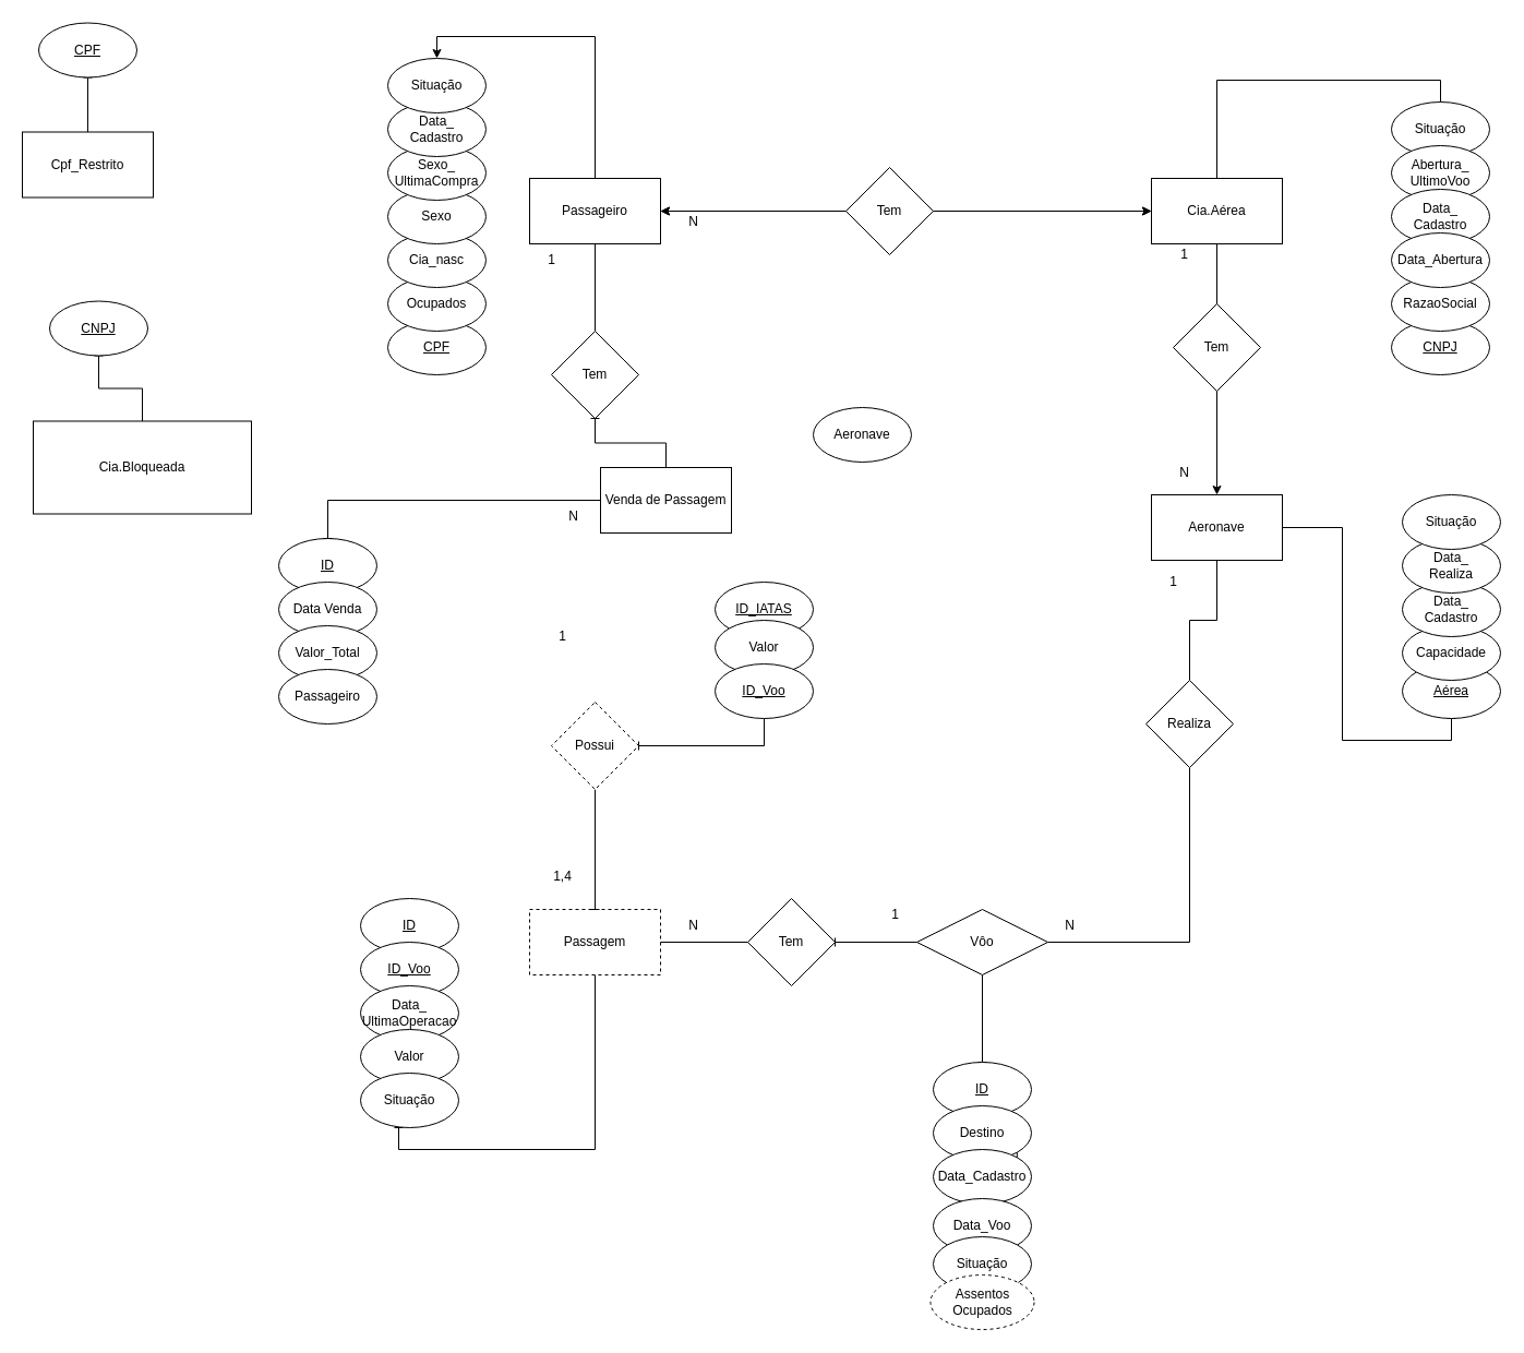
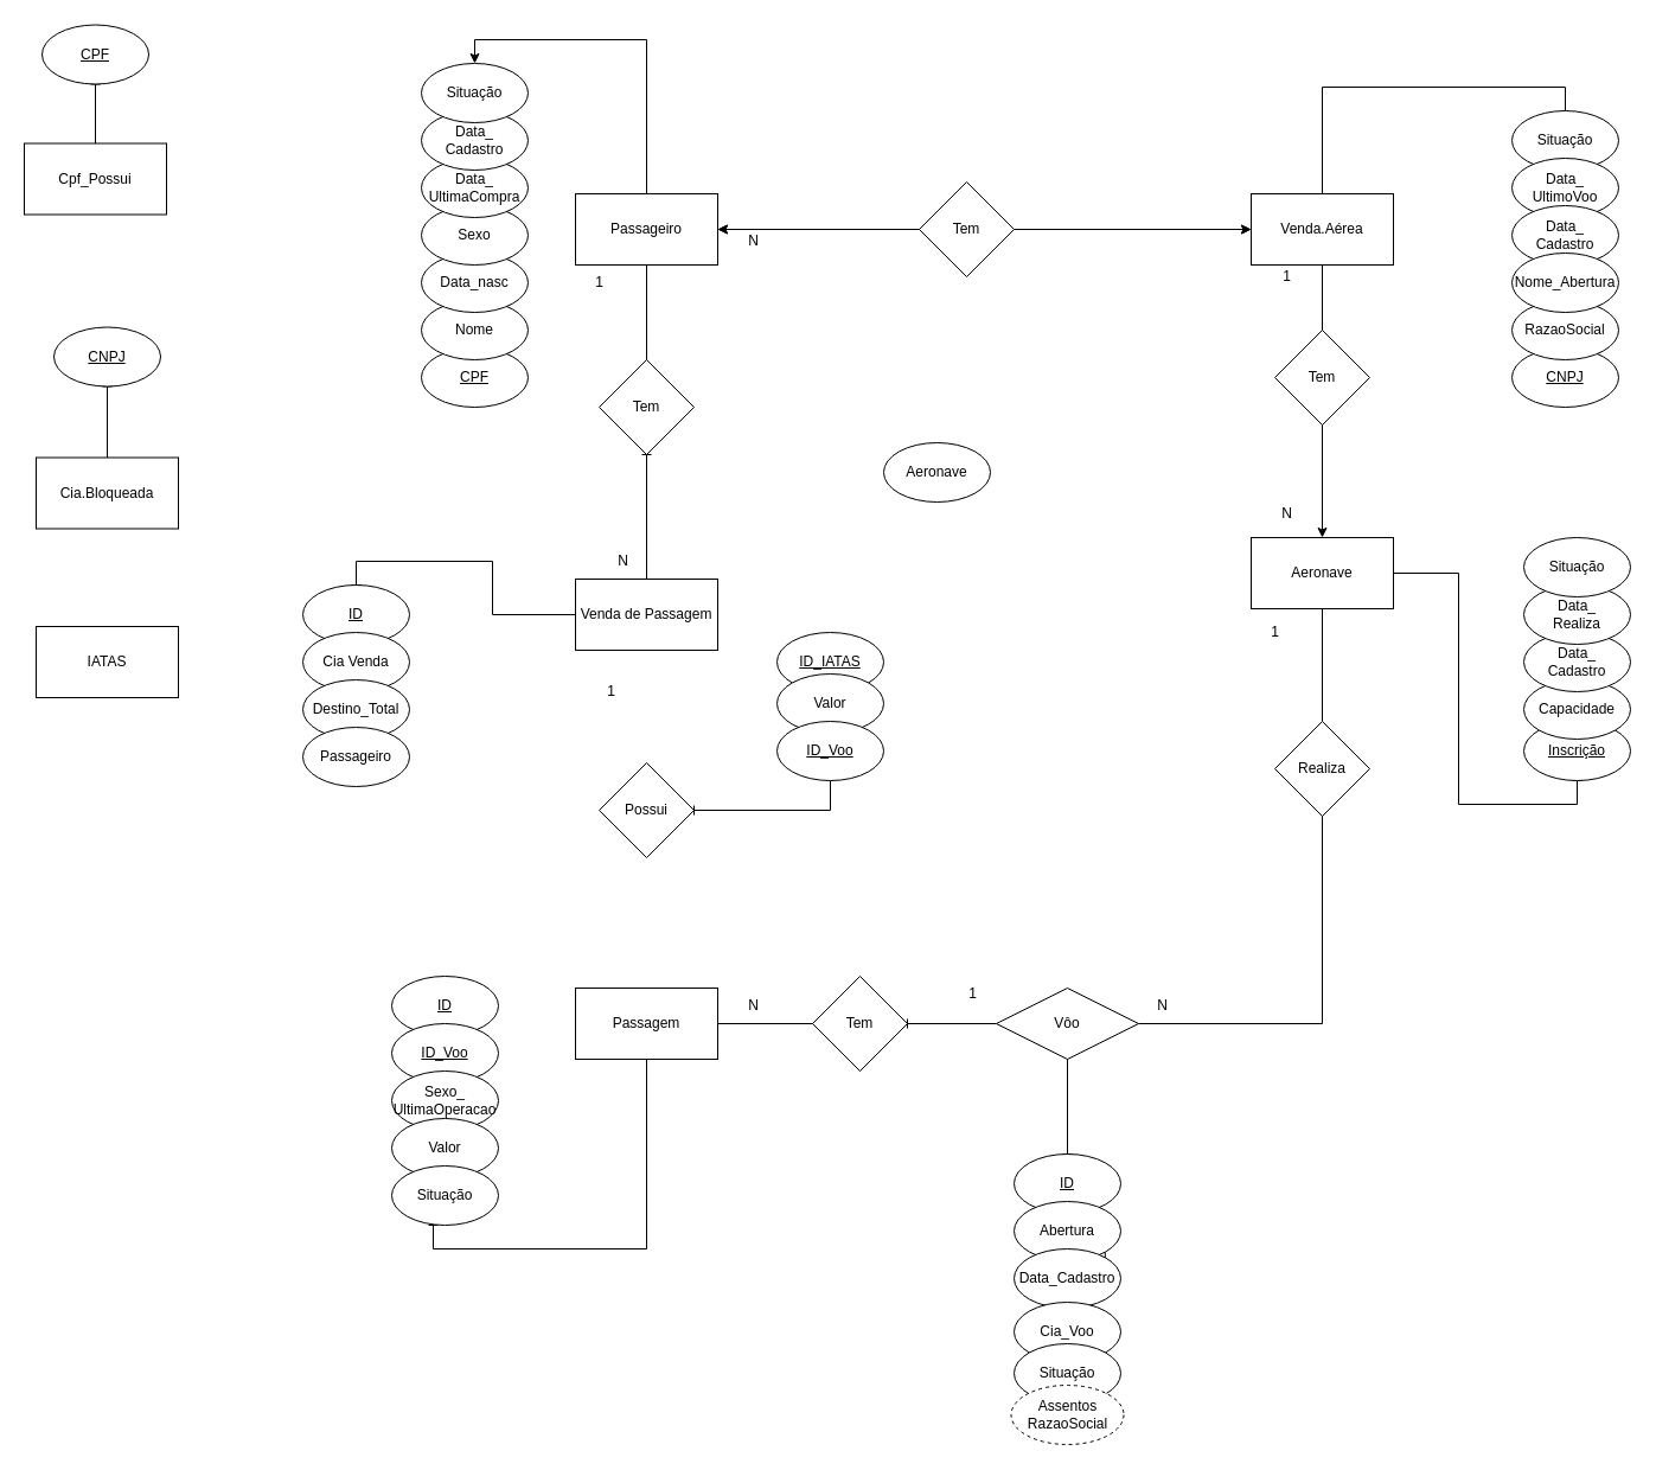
- <mxCell id="86" value="Cpf_Restrito" style="rounded=0;whiteSpace=wrap;html=1;" vertex="1" parent="1"><mxGeometry x="20" y="120.5" width="120" height="60" as="geometry" /></mxCell>
+ <mxCell id="86" value="Cpf_Possui" style="rounded=0;whiteSpace=wrap;html=1;" vertex="1" parent="1"><mxGeometry x="20" y="120.5" width="120" height="60" as="geometry" /></mxCell>
- <mxCell id="21" value="Sexo_&lt;br&gt;UltimaCompra" style="ellipse;whiteSpace=wrap;html=1;" vertex="1" parent="1"><mxGeometry x="355" width="90" height="50" as="geometry" y="133" /></mxCell>
+ <mxCell id="21" value="Data_&lt;br&gt;UltimaCompra" style="ellipse;whiteSpace=wrap;html=1;" vertex="1" parent="1"><mxGeometry x="355" width="90" height="50" as="geometry" y="133" /></mxCell>
- <mxCell id="8" value="Abertura_&lt;br&gt;UltimoVoo" style="ellipse;whiteSpace=wrap;html=1;" vertex="1" parent="1"><mxGeometry x="1275" width="90" height="50" as="geometry" y="133" /></mxCell>
+ <mxCell id="8" value="Data_&lt;br&gt;UltimoVoo" style="ellipse;whiteSpace=wrap;html=1;" vertex="1" parent="1"><mxGeometry x="1275" width="90" height="50" as="geometry" y="133" /></mxCell>
- <mxCell id="14" value="Cia.Aérea" style="rounded=0;whiteSpace=wrap;html=1;" vertex="1" parent="1"><mxGeometry x="1055" y="163" width="120" height="60" as="geometry" /></mxCell>
+ <mxCell id="14" value="Venda.Aérea" style="rounded=0;whiteSpace=wrap;html=1;" vertex="1" parent="1"><mxGeometry x="1055" y="163" width="120" height="60" as="geometry" /></mxCell>
- <mxCell id="19" value="Cia_nasc" style="ellipse;whiteSpace=wrap;html=1;" vertex="1" parent="1"><mxGeometry x="355" y="213" width="90" height="50" as="geometry" /></mxCell>
+ <mxCell id="19" value="Data_nasc" style="ellipse;whiteSpace=wrap;html=1;" vertex="1" parent="1"><mxGeometry x="355" y="213" width="90" height="50" as="geometry" /></mxCell>
- <mxCell id="26" value="Data_Abertura" style="ellipse;whiteSpace=wrap;html=1;" vertex="1" parent="1"><mxGeometry x="1275" y="213" width="90" height="50" as="geometry" /></mxCell>
+ <mxCell id="26" value="Nome_Abertura" style="ellipse;whiteSpace=wrap;html=1;" vertex="1" parent="1"><mxGeometry x="1275" y="213" width="90" height="50" as="geometry" /></mxCell>
- <mxCell id="18" value="Ocupados" style="ellipse;whiteSpace=wrap;html=1;" vertex="1" parent="1"><mxGeometry x="355" y="253" width="90" height="50" as="geometry" /></mxCell>
+ <mxCell id="18" value="Nome" style="ellipse;whiteSpace=wrap;html=1;" vertex="1" parent="1"><mxGeometry x="355" y="253" width="90" height="50" as="geometry" /></mxCell>
- <mxCell id="33" value="Cia.Bloqueada" style="rounded=0;whiteSpace=wrap;html=1;" vertex="1" parent="1"><mxGeometry x="30" y="385.5" width="200" height="85" as="geometry" /></mxCell>
+ <mxCell id="33" value="Cia.Bloqueada" style="rounded=0;whiteSpace=wrap;html=1;" vertex="1" parent="1"><mxGeometry x="30" y="385.5" width="120" height="60" as="geometry" /></mxCell>
- <mxCell id="52" value="Venda de Passagem" style="rounded=0;whiteSpace=wrap;html=1;" vertex="1" parent="1"><mxGeometry x="550" y="428" width="120" height="60" as="geometry" /></mxCell>
+ <mxCell id="52" value="Venda de Passagem" style="rounded=0;whiteSpace=wrap;html=1;" vertex="1" parent="1"><mxGeometry x="485" y="488" width="120" height="60" as="geometry" /></mxCell>
+ <mxCell id="88" value="IATAS" style="rounded=0;whiteSpace=wrap;html=1;" vertex="1" parent="1"><mxGeometry x="30" y="528" width="120" height="60" as="geometry" /></mxCell>
- <mxCell id="3" value="Data Venda" style="ellipse;whiteSpace=wrap;html=1;" vertex="1" parent="1"><mxGeometry x="255" y="533" width="90" height="50" as="geometry" /></mxCell>
+ <mxCell id="3" value="Cia Venda" style="ellipse;whiteSpace=wrap;html=1;" vertex="1" parent="1"><mxGeometry x="255" y="533" width="90" height="50" as="geometry" /></mxCell>
- <mxCell id="4" value="Valor_Total" style="ellipse;whiteSpace=wrap;html=1;" vertex="1" parent="1"><mxGeometry x="255" y="573" width="90" height="50" as="geometry" /></mxCell>
+ <mxCell id="4" value="Destino_Total" style="ellipse;whiteSpace=wrap;html=1;" vertex="1" parent="1"><mxGeometry x="255" y="573" width="90" height="50" as="geometry" /></mxCell>
- <mxCell id="27" value="&lt;u&gt;Aérea&lt;/u&gt;" style="ellipse;whiteSpace=wrap;html=1;" vertex="1" parent="1"><mxGeometry x="1285" y="608" width="90" height="50" as="geometry" /></mxCell>
+ <mxCell id="27" value="&lt;u&gt;Inscrição&lt;/u&gt;" style="ellipse;whiteSpace=wrap;html=1;" vertex="1" parent="1"><mxGeometry x="1285" y="608" width="90" height="50" as="geometry" /></mxCell>
- <mxCell id="71" value="Realiza" style="rhombus;whiteSpace=wrap;html=1;" vertex="1" parent="1"><mxGeometry x="1050" y="623" width="80" height="80" as="geometry" /></mxCell>
+ <mxCell id="71" value="Realiza" style="rhombus;whiteSpace=wrap;html=1;" vertex="1" parent="1"><mxGeometry x="1075" y="608" width="80" height="80" as="geometry" /></mxCell>
- <mxCell id="61" value="Possui" style="rhombus;whiteSpace=wrap;html=1;dashed=1;" vertex="1" parent="1"><mxGeometry x="505" y="643" width="80" height="80" as="geometry" /></mxCell>
+ <mxCell id="61" value="Possui" style="rhombus;whiteSpace=wrap;html=1;" vertex="1" parent="1"><mxGeometry x="505" y="643" width="80" height="80" as="geometry" /></mxCell>
- <mxCell id="60" style="edgeStyle=orthogonalEdgeStyle;rounded=0;orthogonalLoop=1;jettySize=auto;html=1;exitX=0.5;exitY=1;exitDx=0;exitDy=0;entryX=0.5;entryY=0;entryDx=0;entryDy=0;endArrow=baseDash;endFill=0;" edge="1" parent="1" source="61" target="44"><mxGeometry relative="1" as="geometry" /></mxCell>
- <mxCell id="80" value="1,4" style="text;html=1;align=center;verticalAlign=middle;resizable=0;points=[];autosize=1;strokeColor=none;fillColor=none;" vertex="1" parent="1"><mxGeometry x="495" y="788" width="40" height="30" as="geometry" /></mxCell>
- <mxCell id="44" value="Passagem" style="rounded=0;whiteSpace=wrap;html=1;dashed=1;" vertex="1" parent="1"><mxGeometry x="485" y="833" width="120" height="60" as="geometry" /></mxCell>
+ <mxCell id="44" value="Passagem" style="rounded=0;whiteSpace=wrap;html=1;" vertex="1" parent="1"><mxGeometry x="485" y="833" width="120" height="60" as="geometry" /></mxCell>
- <mxCell id="47" value="Data_&lt;br&gt;UltimaOperacao" style="ellipse;whiteSpace=wrap;html=1;" vertex="1" parent="1"><mxGeometry x="330" y="903" width="90" height="50" as="geometry" /></mxCell>
+ <mxCell id="47" value="Sexo_&lt;br&gt;UltimaOperacao" style="ellipse;whiteSpace=wrap;html=1;" vertex="1" parent="1"><mxGeometry x="330" y="903" width="90" height="50" as="geometry" /></mxCell>
- <mxCell id="40" value="Destino" style="ellipse;whiteSpace=wrap;html=1;" vertex="1" parent="1"><mxGeometry x="855" y="1013" width="90" height="50" as="geometry" /></mxCell>
+ <mxCell id="40" value="Abertura" style="ellipse;whiteSpace=wrap;html=1;" vertex="1" parent="1"><mxGeometry x="855" y="1013" width="90" height="50" as="geometry" /></mxCell>
- <mxCell id="56" value="Data_Voo" style="ellipse;whiteSpace=wrap;html=1;" vertex="1" parent="1"><mxGeometry x="855" y="1098" width="90" height="50" as="geometry" /></mxCell>
+ <mxCell id="56" value="Cia_Voo" style="ellipse;whiteSpace=wrap;html=1;" vertex="1" parent="1"><mxGeometry x="855" y="1098" width="90" height="50" as="geometry" /></mxCell>
- <mxCell id="78" value="Assentos&lt;br&gt;Ocupados" style="ellipse;whiteSpace=wrap;html=1;align=center;dashed=1;" vertex="1" parent="1"><mxGeometry x="852.5" y="1168" width="95" height="50" as="geometry" /></mxCell>
+ <mxCell id="78" value="Assentos&lt;br&gt;RazaoSocial" style="ellipse;whiteSpace=wrap;html=1;align=center;dashed=1;" vertex="1" parent="1"><mxGeometry x="852.5" y="1168" width="95" height="50" as="geometry" /></mxCell>
